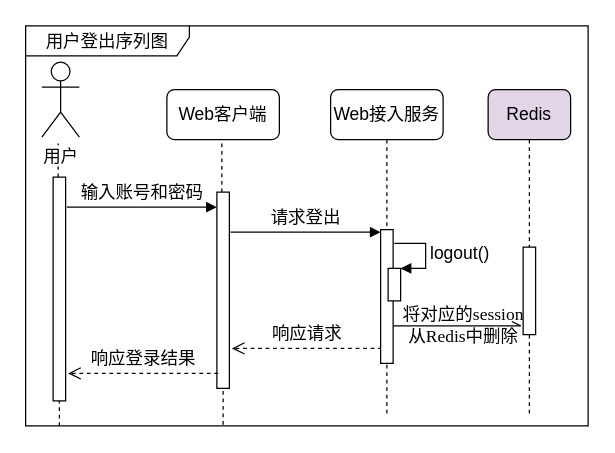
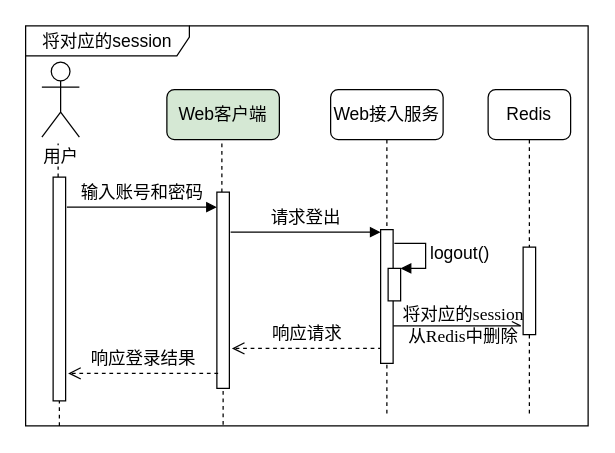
- <mxCell id="2" value="&lt;font style=&quot;font-size: 14px&quot;&gt;用户登出序列图&lt;/font&gt;" style="shape=umlFrame;whiteSpace=wrap;html=1;width=131;height=24;" parent="1" vertex="1"><mxGeometry x="20" y="20" width="450" height="320" as="geometry" /></mxCell>
+ <mxCell id="2" value="&lt;font style=&quot;font-size: 14px&quot;&gt;将对应的session&lt;/font&gt;" style="shape=umlFrame;whiteSpace=wrap;html=1;width=131;height=24;" parent="1" vertex="1"><mxGeometry x="20" y="20" width="450" height="320" as="geometry" /></mxCell>
- <mxCell id="5" value="Web客户端" style="rounded=1;whiteSpace=wrap;html=1;fontSize=14;fontColor=#000000;" parent="1" vertex="1"><mxGeometry x="133" y="71" width="90" height="40" as="geometry" /></mxCell>
+ <mxCell id="5" value="Web客户端" style="rounded=1;whiteSpace=wrap;html=1;fontSize=14;fontColor=#000000;fillColor=#d5e8d4;" parent="1" vertex="1"><mxGeometry x="133" y="71" width="90" height="40" as="geometry" /></mxCell>
- <mxCell id="10" value="Redis" style="rounded=1;whiteSpace=wrap;html=1;fontSize=14;fontColor=#000000;fillColor=#e1d5e7;" parent="1" vertex="1"><mxGeometry x="390" y="71" width="66" height="40" as="geometry" /></mxCell>
+ <mxCell id="10" value="Redis" style="rounded=1;whiteSpace=wrap;html=1;fontSize=14;fontColor=#000000;" parent="1" vertex="1"><mxGeometry x="390" y="71" width="66" height="40" as="geometry" /></mxCell>
